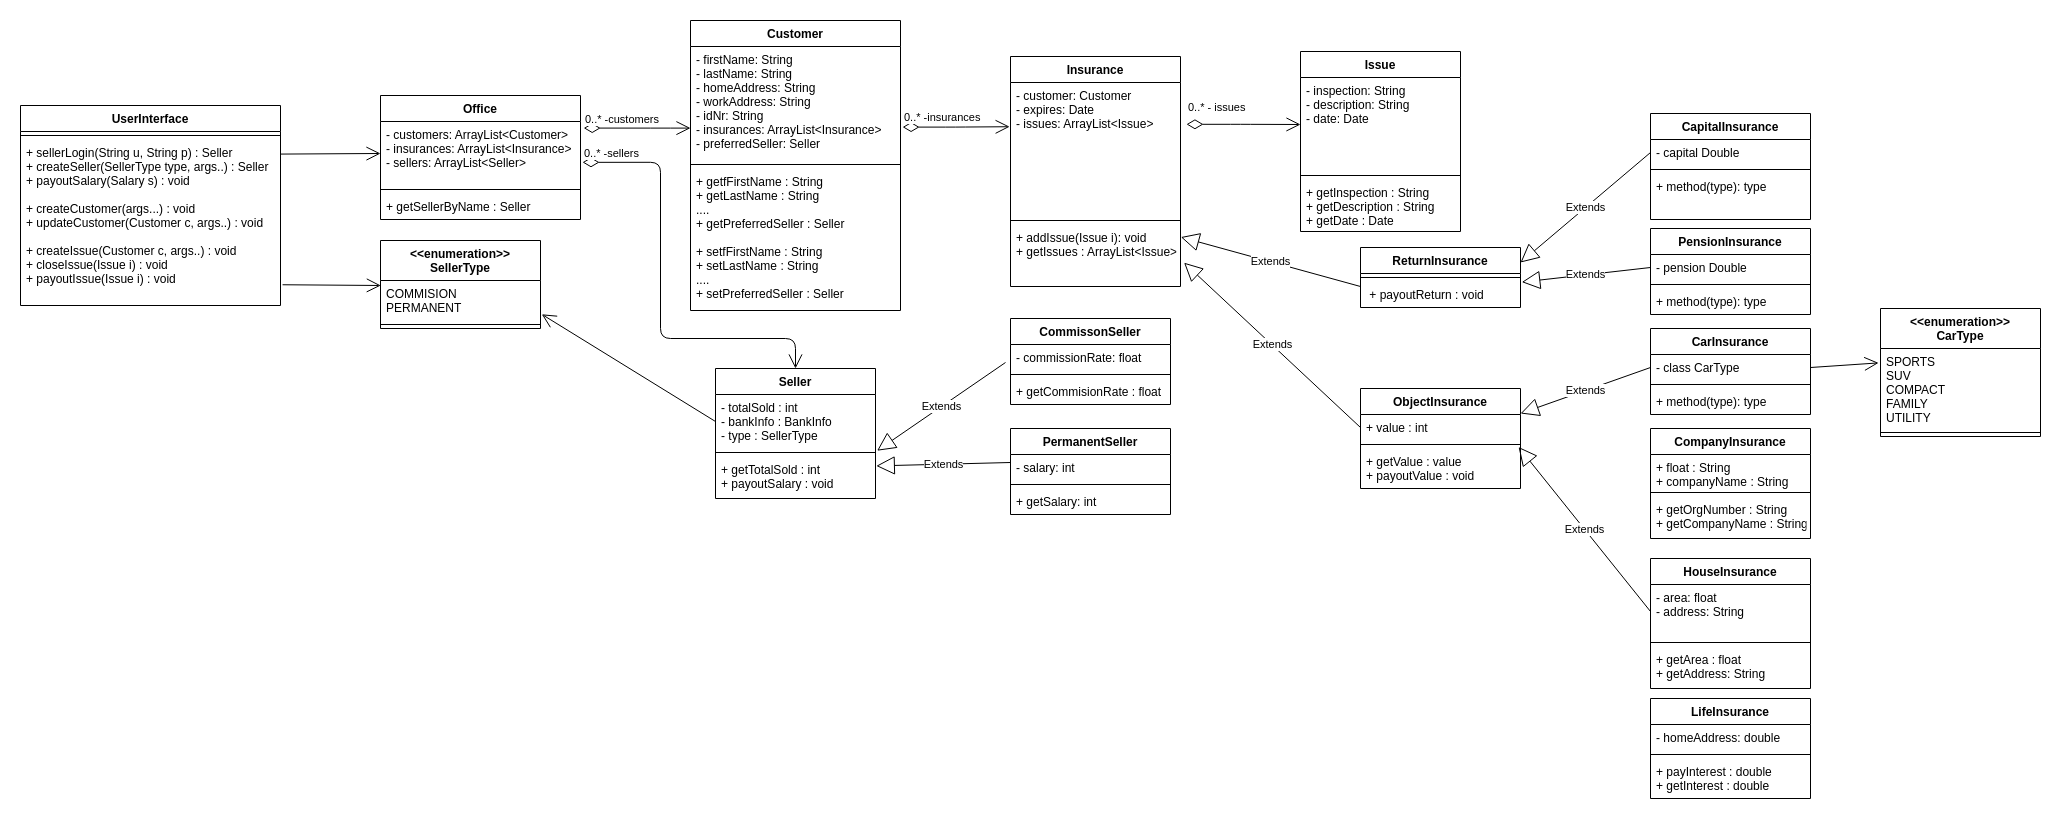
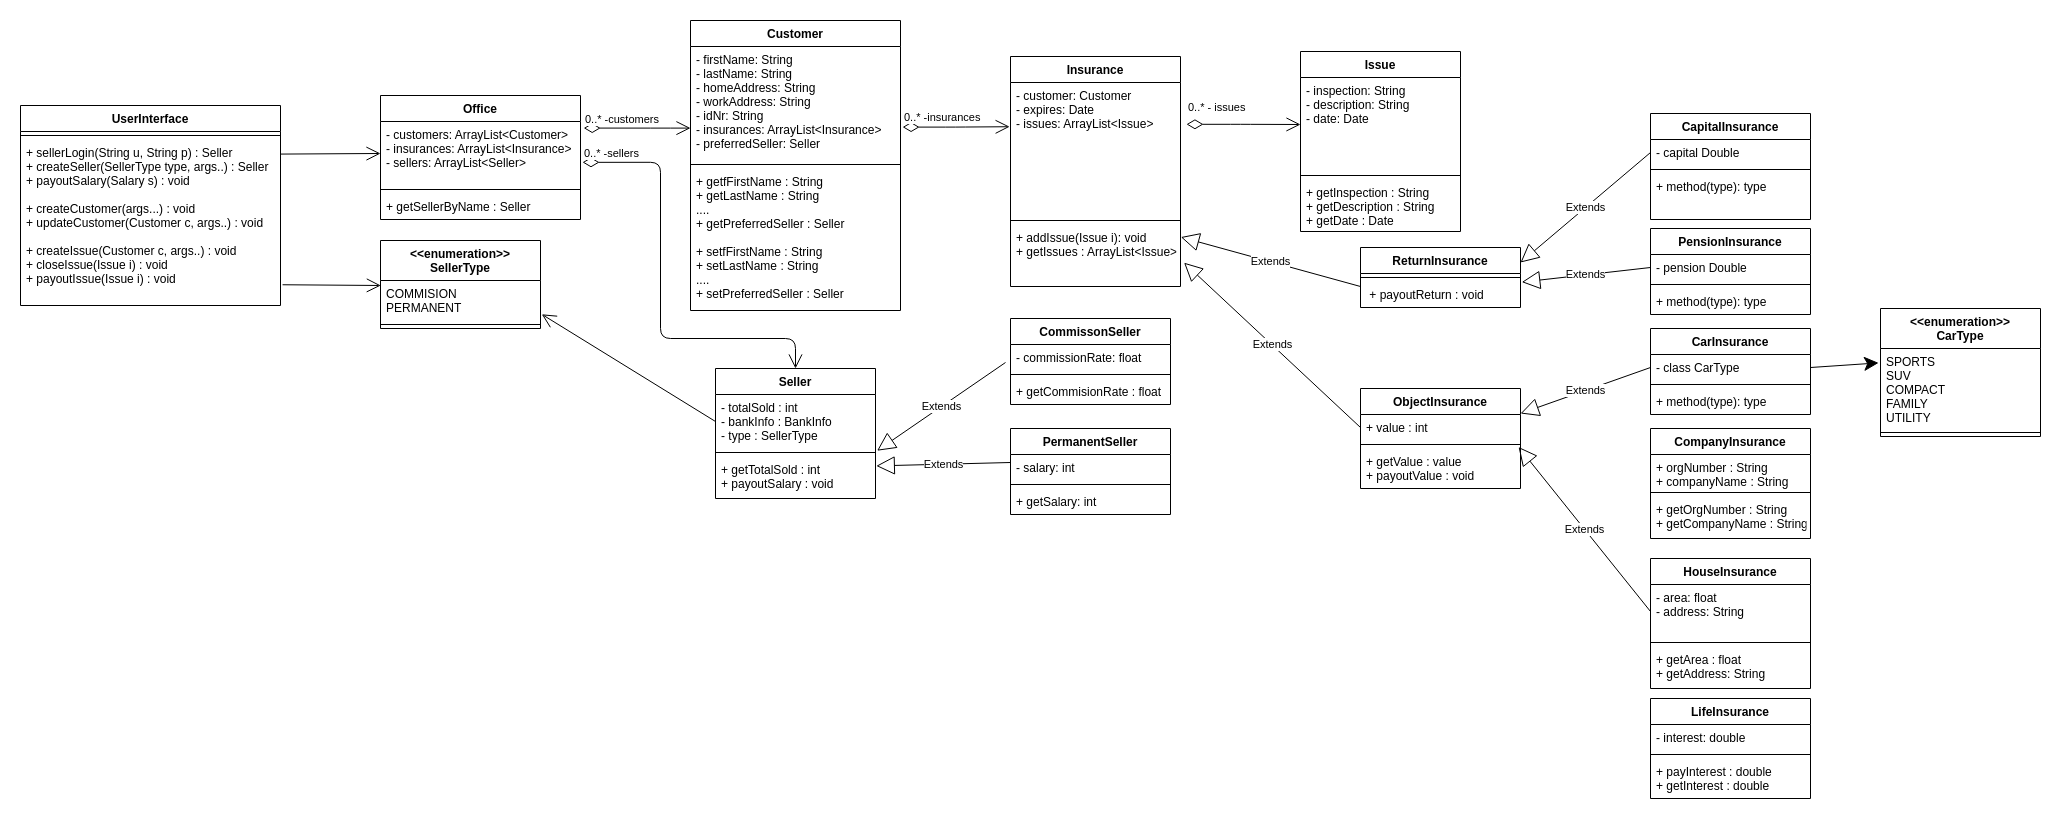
- <mxCell id="10" value="" style="endArrow=open;endFill=1;endSize=12;html=1;exitX=1;exitY=0.5;exitDx=0;exitDy=0;entryX=-0.012;entryY=0.18;entryDx=0;entryDy=0;entryPerimeter=0;" parent="1" source="46" target="54" edge="1"><mxGeometry width="160" relative="1" as="geometry"><mxPoint x="2191.04" y="338.002" as="sourcePoint" /><mxPoint x="2590" y="213" as="targetPoint" /></mxGeometry></mxCell>
+ <mxCell id="10" value="" style="endArrow=classic;endFill=1;endSize=12;html=1;exitX=1;exitY=0.5;exitDx=0;exitDy=0;entryX=-0.012;entryY=0.18;entryDx=0;entryDy=0;entryPerimeter=0;" parent="1" source="46" target="54" edge="1"><mxGeometry width="160" relative="1" as="geometry"><mxPoint x="2191.04" y="338.002" as="sourcePoint" /><mxPoint x="2590" y="213" as="targetPoint" /></mxGeometry></mxCell>
- <mxCell id="50" value="+ float : String&#10;+ companyName : String" style="text;strokeColor=none;fillColor=none;align=left;verticalAlign=top;spacingLeft=4;spacingRight=4;overflow=hidden;rotatable=0;points=[[0,0.5],[1,0.5]];portConstraint=eastwest;" parent="49" vertex="1"><mxGeometry y="26" width="160" height="34" as="geometry" /></mxCell>
+ <mxCell id="50" value="+ orgNumber : String&#10;+ companyName : String" style="text;strokeColor=none;fillColor=none;align=left;verticalAlign=top;spacingLeft=4;spacingRight=4;overflow=hidden;rotatable=0;points=[[0,0.5],[1,0.5]];portConstraint=eastwest;" parent="49" vertex="1"><mxGeometry y="26" width="160" height="34" as="geometry" /></mxCell>
- <mxCell id="78" value="- homeAddress: double" style="text;strokeColor=none;fillColor=none;align=left;verticalAlign=top;spacingLeft=4;spacingRight=4;overflow=hidden;rotatable=0;points=[[0,0.5],[1,0.5]];portConstraint=eastwest;" parent="77" vertex="1"><mxGeometry y="26" width="160" height="26" as="geometry" /></mxCell>
+ <mxCell id="78" value="- interest: double" style="text;strokeColor=none;fillColor=none;align=left;verticalAlign=top;spacingLeft=4;spacingRight=4;overflow=hidden;rotatable=0;points=[[0,0.5],[1,0.5]];portConstraint=eastwest;" parent="77" vertex="1"><mxGeometry y="26" width="160" height="26" as="geometry" /></mxCell>
